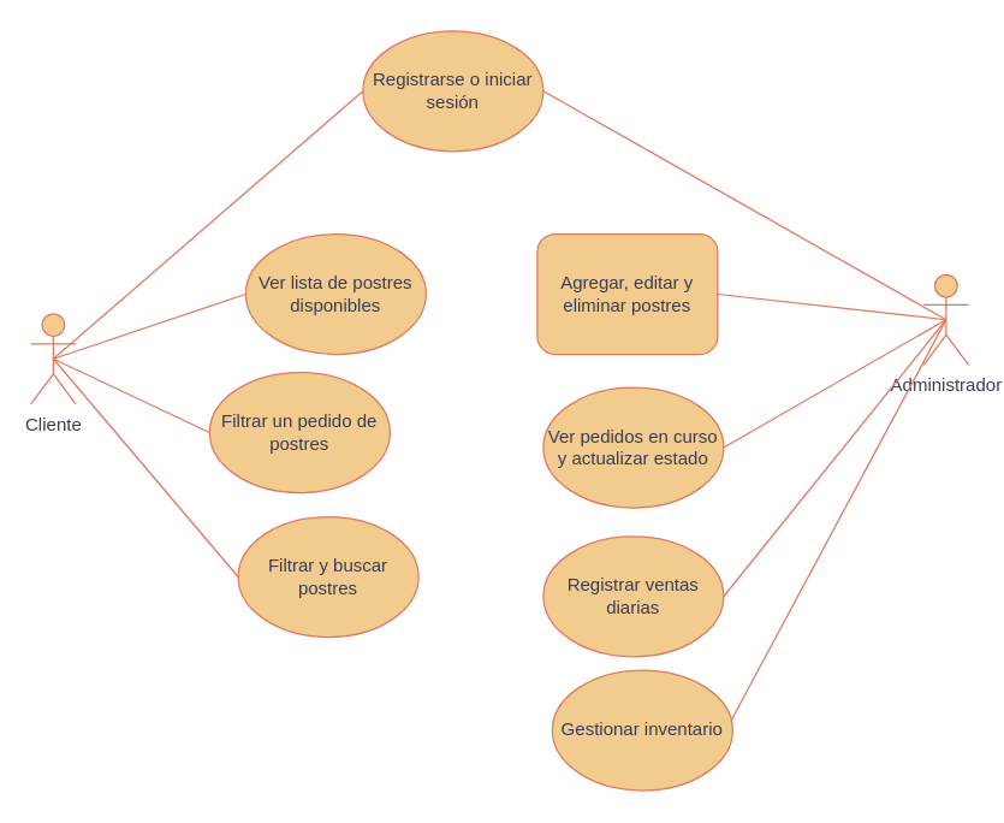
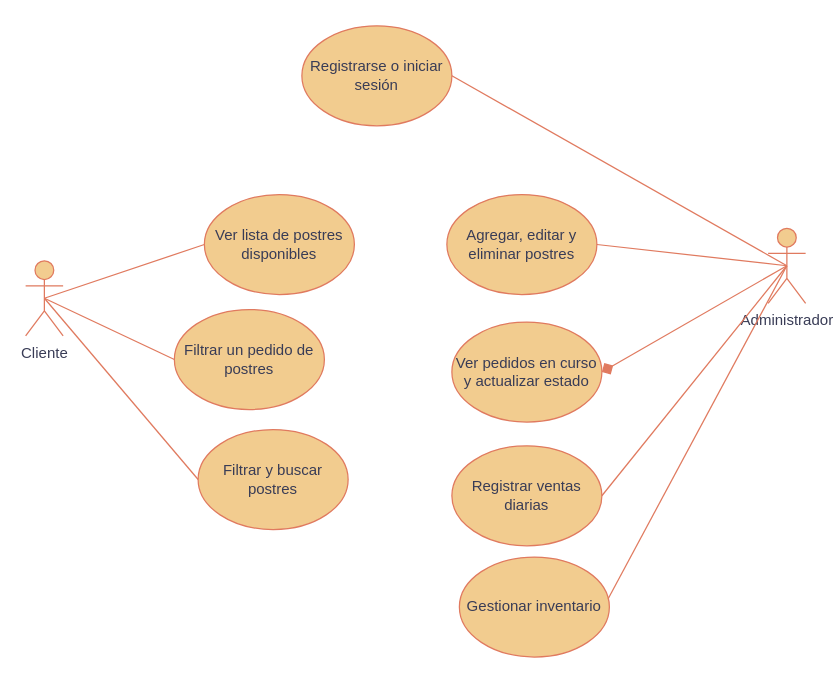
- <mxCell id="14" value="" style="endArrow=none;html=1;rounded=0;fontSize=12;startSize=8;endSize=8;curved=1;entryX=0.5;entryY=0.5;entryDx=0;entryDy=0;entryPerimeter=0;exitX=0;exitY=0.5;exitDx=0;exitDy=0;labelBackgroundColor=none;strokeColor=#E07A5F;fontColor=default;" edge="1" parent="1" source="7" target="2"><mxGeometry width="50" height="50" relative="1" as="geometry"><mxPoint x="169" y="191" as="sourcePoint" /><mxPoint x="65" y="268" as="targetPoint" /></mxGeometry></mxCell>
- <mxCell id="8" value="Agregar, editar y eliminar postres" style="whiteSpace=wrap;html=1;labelBackgroundColor=none;fillColor=#F2CC8F;strokeColor=#E07A5F;fontColor=#393C56;rounded=1;" vertex="1" parent="1"><mxGeometry x="357" y="155" width="120" height="80" as="geometry" /></mxCell>
+ <mxCell id="8" value="Agregar, editar y eliminar postres" style="ellipse;whiteSpace=wrap;html=1;labelBackgroundColor=none;fillColor=#F2CC8F;strokeColor=#E07A5F;fontColor=#393C56;" vertex="1" parent="1"><mxGeometry x="357" y="155" width="120" height="80" as="geometry" /></mxCell>
- <mxCell id="18" value="" style="endArrow=none;html=1;rounded=0;fontSize=12;startSize=8;endSize=8;curved=1;entryX=1;entryY=0.5;entryDx=0;entryDy=0;exitX=0.5;exitY=0.5;exitDx=0;exitDy=0;exitPerimeter=0;labelBackgroundColor=none;strokeColor=#E07A5F;fontColor=default;" edge="1" parent="1" source="3" target="9"><mxGeometry width="50" height="50" relative="1" as="geometry"><mxPoint x="627" y="210" as="sourcePoint" /><mxPoint x="381" y="80" as="targetPoint" /></mxGeometry></mxCell>
+ <mxCell id="18" value="" style="endArrow=diamond;html=1;rounded=0;fontSize=12;startSize=8;endSize=8;curved=1;entryX=1;entryY=0.5;entryDx=0;entryDy=0;exitX=0.5;exitY=0.5;exitDx=0;exitDy=0;exitPerimeter=0;labelBackgroundColor=none;strokeColor=#E07A5F;fontColor=default;" edge="1" parent="1" source="3" target="9"><mxGeometry width="50" height="50" relative="1" as="geometry"><mxPoint x="627" y="210" as="sourcePoint" /><mxPoint x="381" y="80" as="targetPoint" /></mxGeometry></mxCell>
